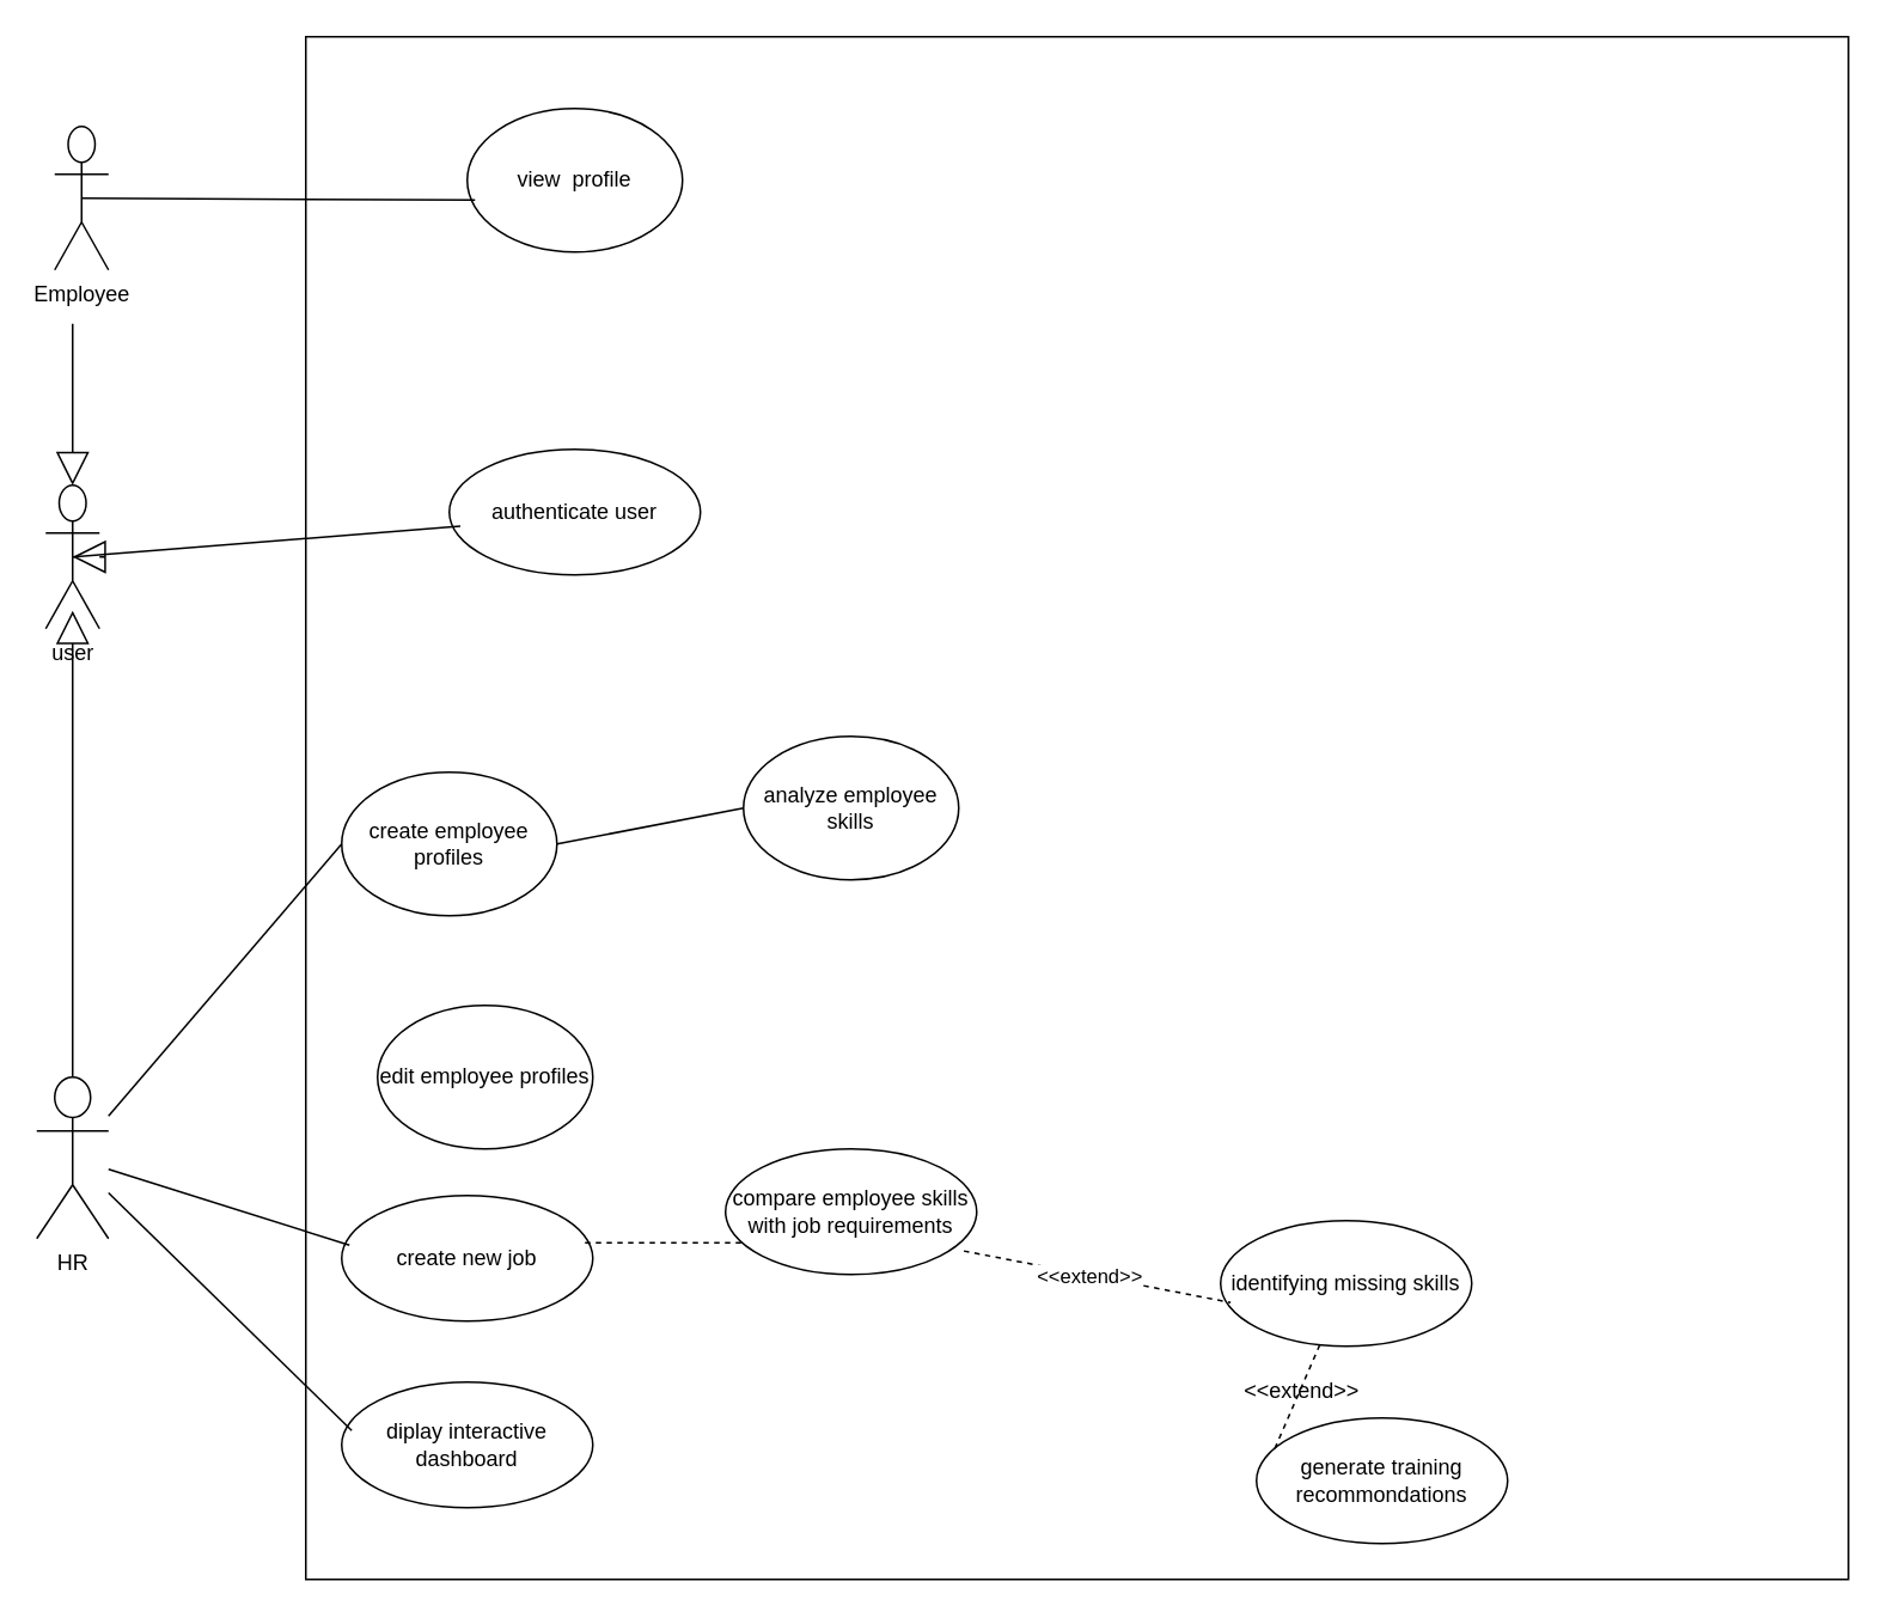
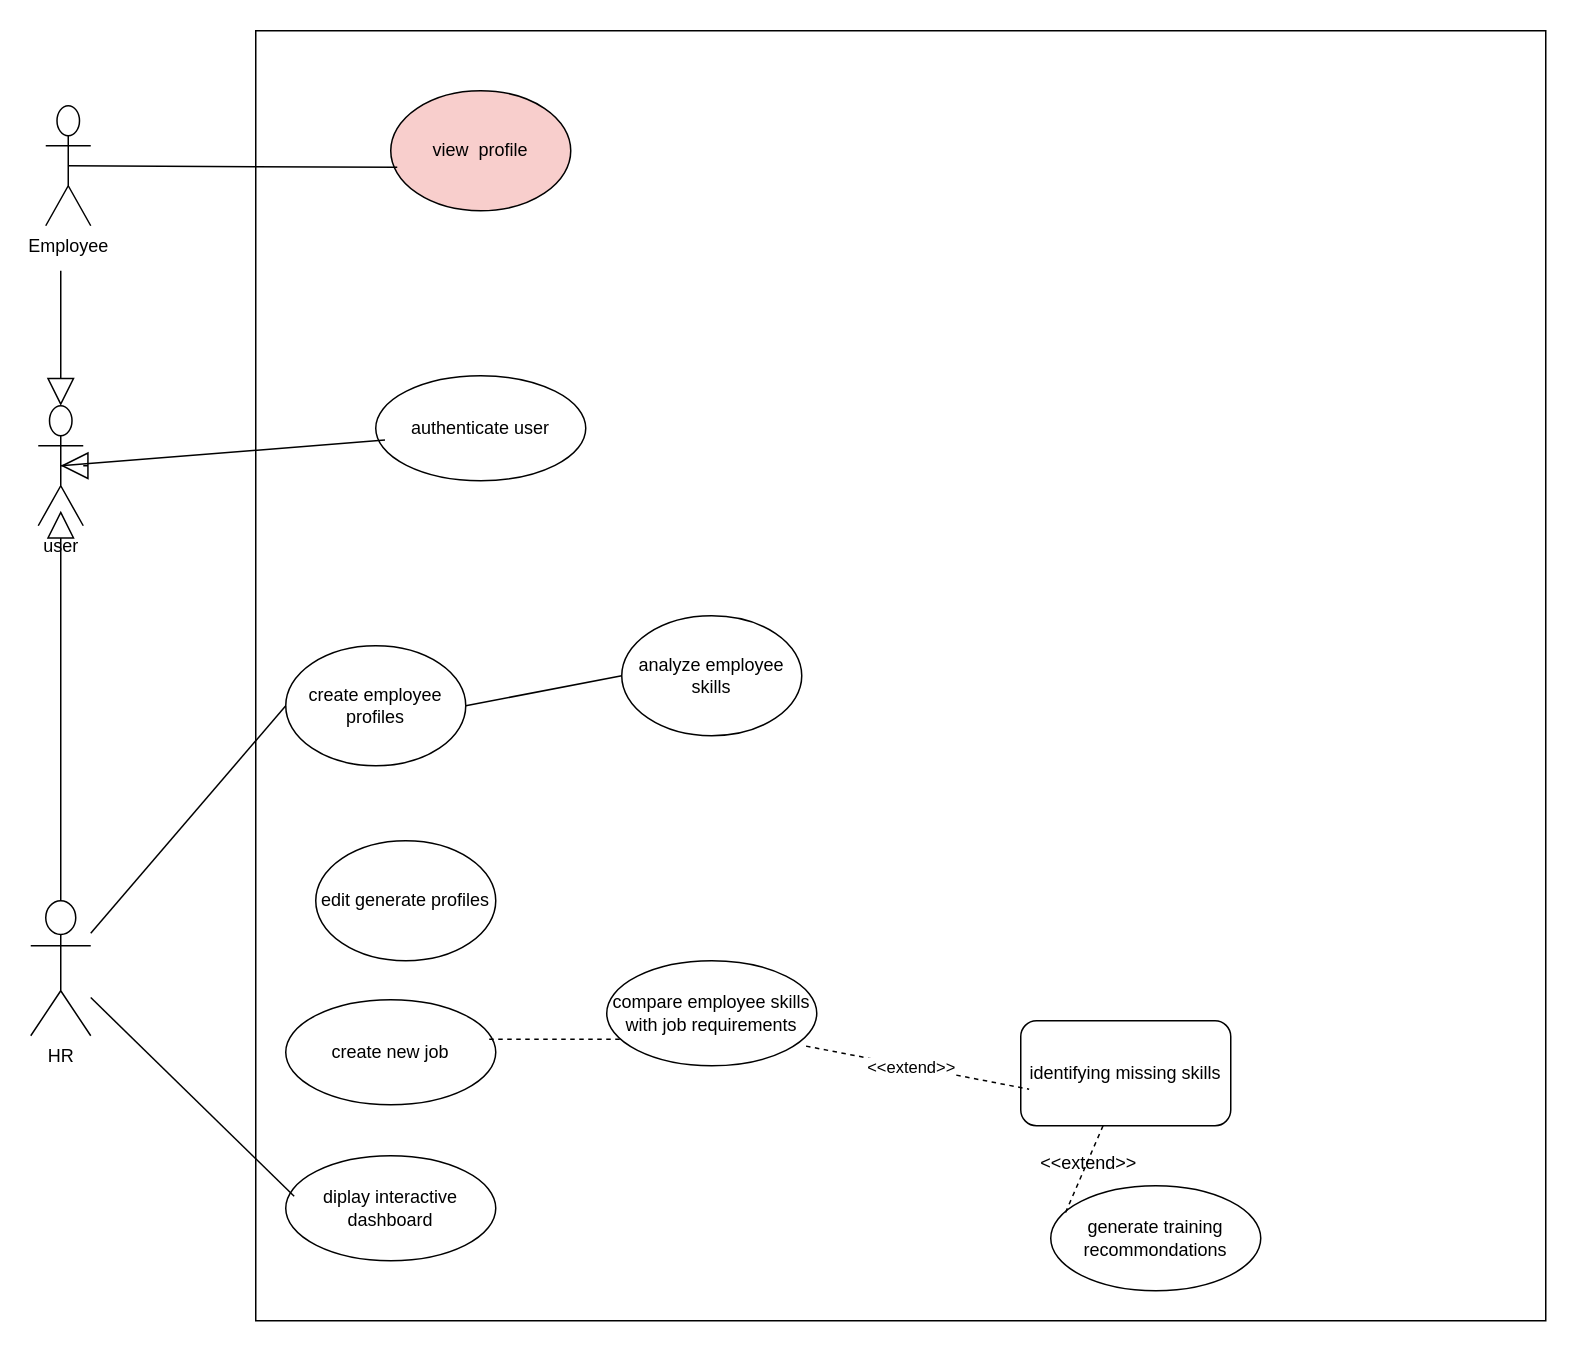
- <mxCell id="6" value="view&amp;nbsp; profile" style="ellipse;whiteSpace=wrap;html=1;" parent="1" vertex="1"><mxGeometry x="260" y="60" width="120" height="80" as="geometry" /></mxCell>
+ <mxCell id="6" value="view&amp;nbsp; profile" style="ellipse;whiteSpace=wrap;html=1;fillColor=#f8cecc;" parent="1" vertex="1"><mxGeometry x="260" y="60" width="120" height="80" as="geometry" /></mxCell>
- <mxCell id="5" value="edit employee profiles" style="ellipse;whiteSpace=wrap;html=1;" parent="1" vertex="1"><mxGeometry x="210" y="560" width="120" height="80" as="geometry" /></mxCell>
+ <mxCell id="5" value="edit generate profiles" style="ellipse;whiteSpace=wrap;html=1;" parent="1" vertex="1"><mxGeometry x="210" y="560" width="120" height="80" as="geometry" /></mxCell>
- <mxCell id="14" value="" style="endArrow=none;html=1;rounded=0;entryX=0.031;entryY=0.395;entryDx=0;entryDy=0;entryPerimeter=0;" parent="1" target="8" edge="1" source="26"><mxGeometry width="50" height="50" relative="1" as="geometry"><mxPoint x="80" y="660" as="sourcePoint" /><mxPoint x="130" y="610" as="targetPoint" /></mxGeometry></mxCell>
- <mxCell id="10" value="identifying missing skills" style="ellipse;whiteSpace=wrap;html=1;" parent="1" vertex="1"><mxGeometry x="680" y="680" width="140" height="70" as="geometry" /></mxCell>
+ <mxCell id="10" value="identifying missing skills" style="whiteSpace=wrap;html=1;rounded=1;" parent="1" vertex="1"><mxGeometry x="680" y="680" width="140" height="70" as="geometry" /></mxCell>
